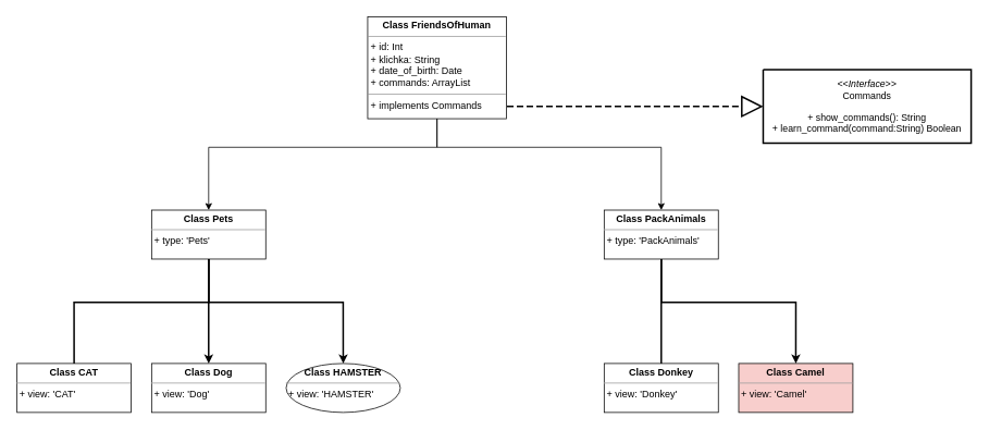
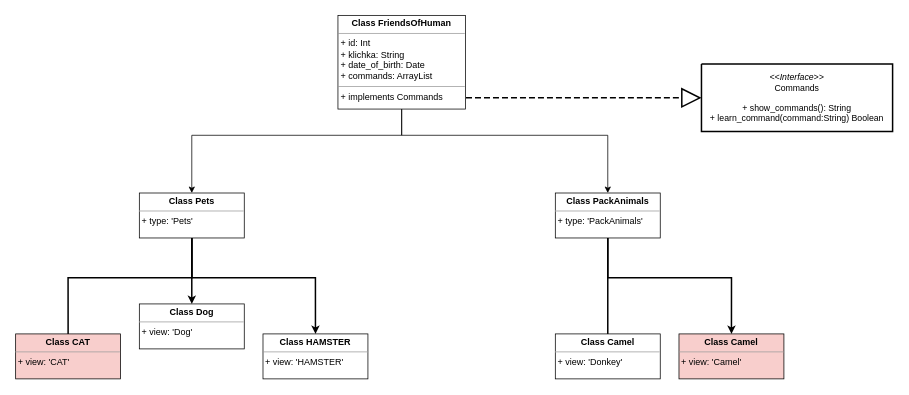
- <mxCell id="18" value="&lt;p style=&quot;margin:0px;margin-top:4px;text-align:center;&quot;&gt;&lt;b&gt;Class Donkey&lt;/b&gt;&lt;/p&gt;&lt;hr size=&quot;1&quot;&gt;&lt;div style=&quot;height:2px;&quot;&gt;&amp;nbsp;+ view: 'Donkey'&lt;/div&gt;" style="verticalAlign=top;align=left;overflow=fill;fontSize=12;fontFamily=Helvetica;html=1;whiteSpace=wrap;" vertex="1" parent="1"><mxGeometry x="740" y="445" width="140" height="60" as="geometry" /></mxCell>
+ <mxCell id="18" value="&lt;p style=&quot;margin:0px;margin-top:4px;text-align:center;&quot;&gt;&lt;b&gt;Class Camel&lt;/b&gt;&lt;/p&gt;&lt;hr size=&quot;1&quot;&gt;&lt;div style=&quot;height:2px;&quot;&gt;&amp;nbsp;+ view: 'Donkey'&lt;/div&gt;" style="verticalAlign=top;align=left;overflow=fill;fontSize=12;fontFamily=Helvetica;html=1;whiteSpace=wrap;" vertex="1" parent="1"><mxGeometry x="740" y="445" width="140" height="60" as="geometry" /></mxCell>
- <mxCell id="15" value="&lt;p style=&quot;margin:0px;margin-top:4px;text-align:center;&quot;&gt;&lt;b&gt;Class CAT&lt;/b&gt;&lt;/p&gt;&lt;hr size=&quot;1&quot;&gt;&lt;div style=&quot;height:2px;&quot;&gt;&amp;nbsp;+ view: 'CAT'&lt;/div&gt;" style="verticalAlign=top;align=left;overflow=fill;fontSize=12;fontFamily=Helvetica;html=1;whiteSpace=wrap;" vertex="1" parent="1"><mxGeometry x="20" y="445" width="140" height="60" as="geometry" /></mxCell>
+ <mxCell id="15" value="&lt;p style=&quot;margin:0px;margin-top:4px;text-align:center;&quot;&gt;&lt;b&gt;Class CAT&lt;/b&gt;&lt;/p&gt;&lt;hr size=&quot;1&quot;&gt;&lt;div style=&quot;height:2px;&quot;&gt;&amp;nbsp;+ view: 'CAT'&lt;/div&gt;" style="verticalAlign=top;align=left;overflow=fill;fontSize=12;fontFamily=Helvetica;html=1;whiteSpace=wrap;fillColor=#f8cecc;" vertex="1" parent="1"><mxGeometry x="20" y="445" width="140" height="60" as="geometry" /></mxCell>
- <mxCell id="16" value="&lt;p style=&quot;margin:0px;margin-top:4px;text-align:center;&quot;&gt;&lt;b&gt;Class Dog&lt;/b&gt;&lt;/p&gt;&lt;hr size=&quot;1&quot;&gt;&lt;div style=&quot;height:2px;&quot;&gt;&amp;nbsp;+ view: 'Dog'&lt;/div&gt;" style="verticalAlign=top;align=left;overflow=fill;fontSize=12;fontFamily=Helvetica;html=1;whiteSpace=wrap;" vertex="1" parent="1"><mxGeometry x="185" y="445" width="140" height="60" as="geometry" /></mxCell>
+ <mxCell id="16" value="&lt;p style=&quot;margin:0px;margin-top:4px;text-align:center;&quot;&gt;&lt;b&gt;Class Dog&lt;/b&gt;&lt;/p&gt;&lt;hr size=&quot;1&quot;&gt;&lt;div style=&quot;height:2px;&quot;&gt;&amp;nbsp;+ view: 'Dog'&lt;/div&gt;" style="verticalAlign=top;align=left;overflow=fill;fontSize=12;fontFamily=Helvetica;html=1;whiteSpace=wrap;" vertex="1" parent="1"><mxGeometry x="185" y="405" width="140" height="60" as="geometry" /></mxCell>
- <mxCell id="17" value="&lt;p style=&quot;margin:0px;margin-top:4px;text-align:center;&quot;&gt;&lt;b&gt;Class HAMSTER&lt;/b&gt;&lt;/p&gt;&lt;hr size=&quot;1&quot;&gt;&lt;div style=&quot;height:2px;&quot;&gt;&amp;nbsp;+ view: 'HAMSTER'&lt;/div&gt;" style="ellipse;verticalAlign=top;align=left;overflow=fill;fontSize=12;fontFamily=Helvetica;html=1;whiteSpace=wrap;" vertex="1" parent="1"><mxGeometry x="350" y="445" width="140" height="60" as="geometry" /></mxCell>
+ <mxCell id="17" value="&lt;p style=&quot;margin:0px;margin-top:4px;text-align:center;&quot;&gt;&lt;b&gt;Class HAMSTER&lt;/b&gt;&lt;/p&gt;&lt;hr size=&quot;1&quot;&gt;&lt;div style=&quot;height:2px;&quot;&gt;&amp;nbsp;+ view: 'HAMSTER'&lt;/div&gt;" style="verticalAlign=top;align=left;overflow=fill;fontSize=12;fontFamily=Helvetica;html=1;whiteSpace=wrap;" vertex="1" parent="1"><mxGeometry x="350" y="445" width="140" height="60" as="geometry" /></mxCell>
